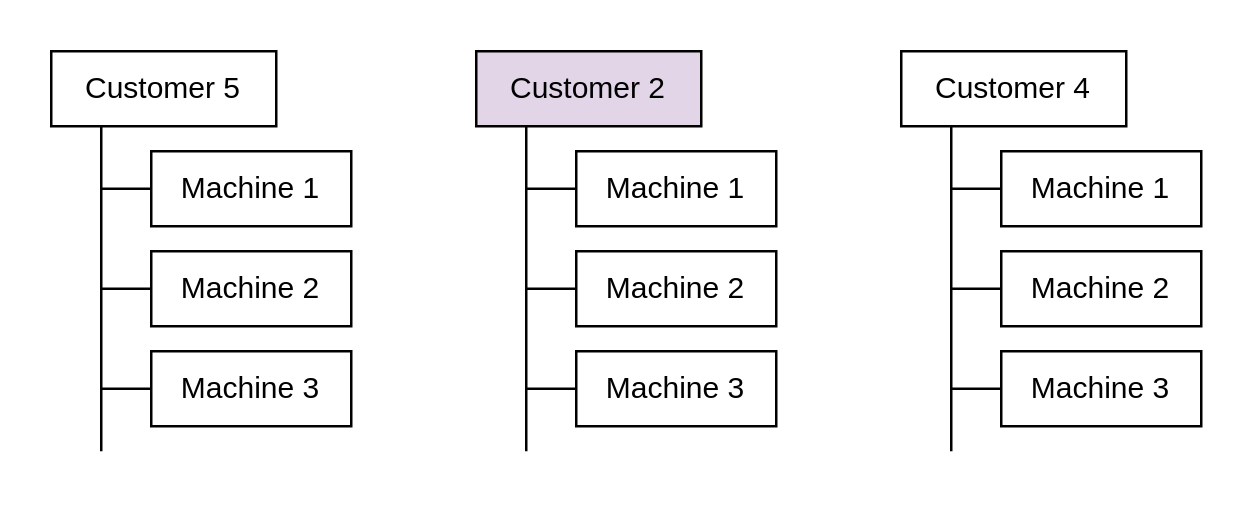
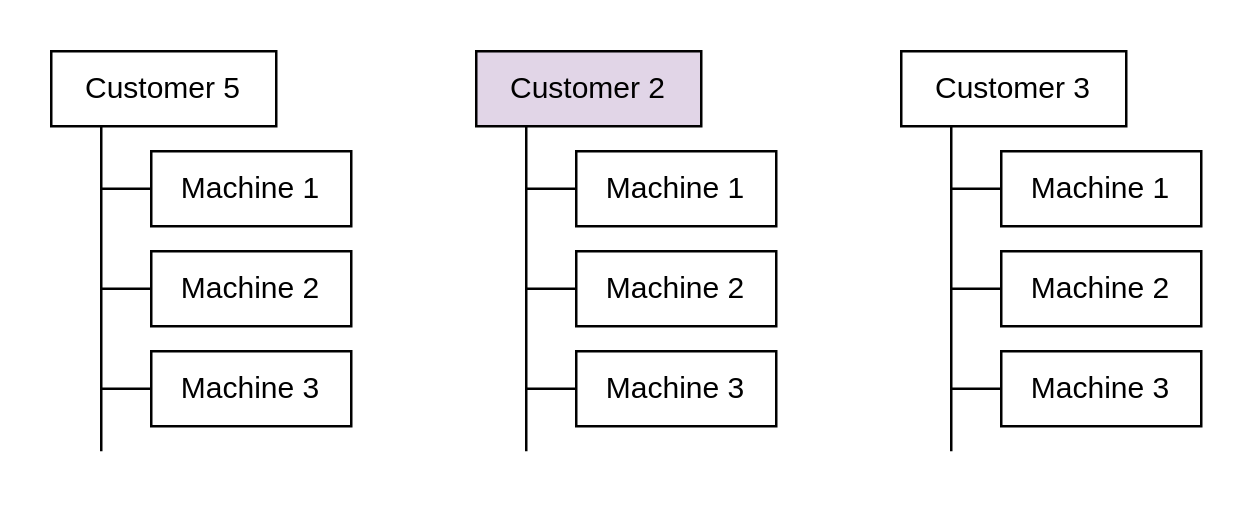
- <mxCell id="18" value="Customer 4" style="rounded=0;whiteSpace=wrap;html=1;" vertex="1" parent="1"><mxGeometry x="360" y="20" width="90" height="30" as="geometry" /></mxCell>
+ <mxCell id="18" value="Customer 3" style="rounded=0;whiteSpace=wrap;html=1;" vertex="1" parent="1"><mxGeometry x="360" y="20" width="90" height="30" as="geometry" /></mxCell>
